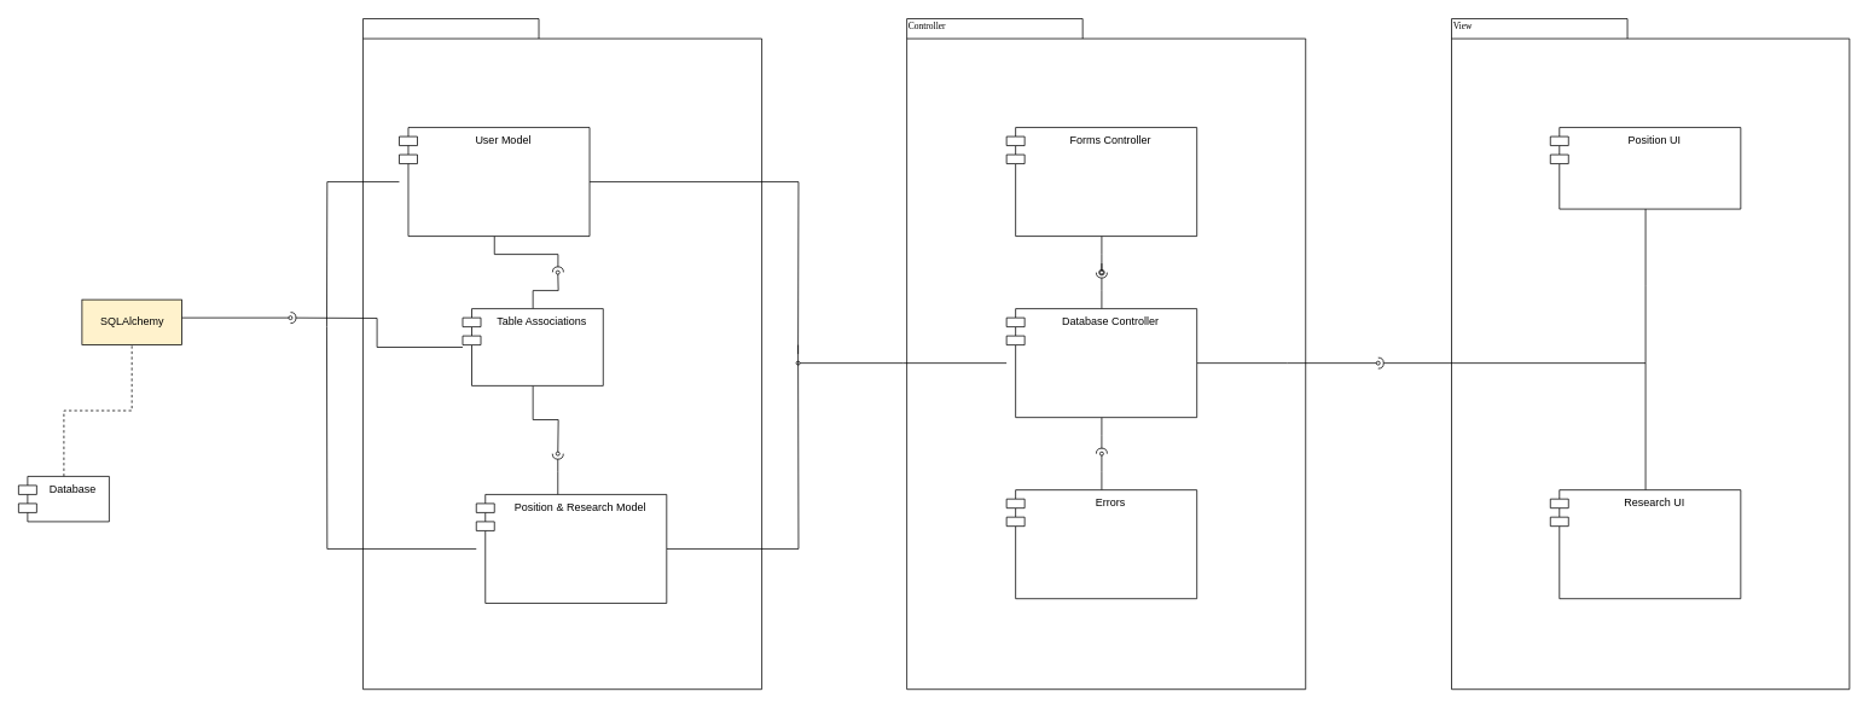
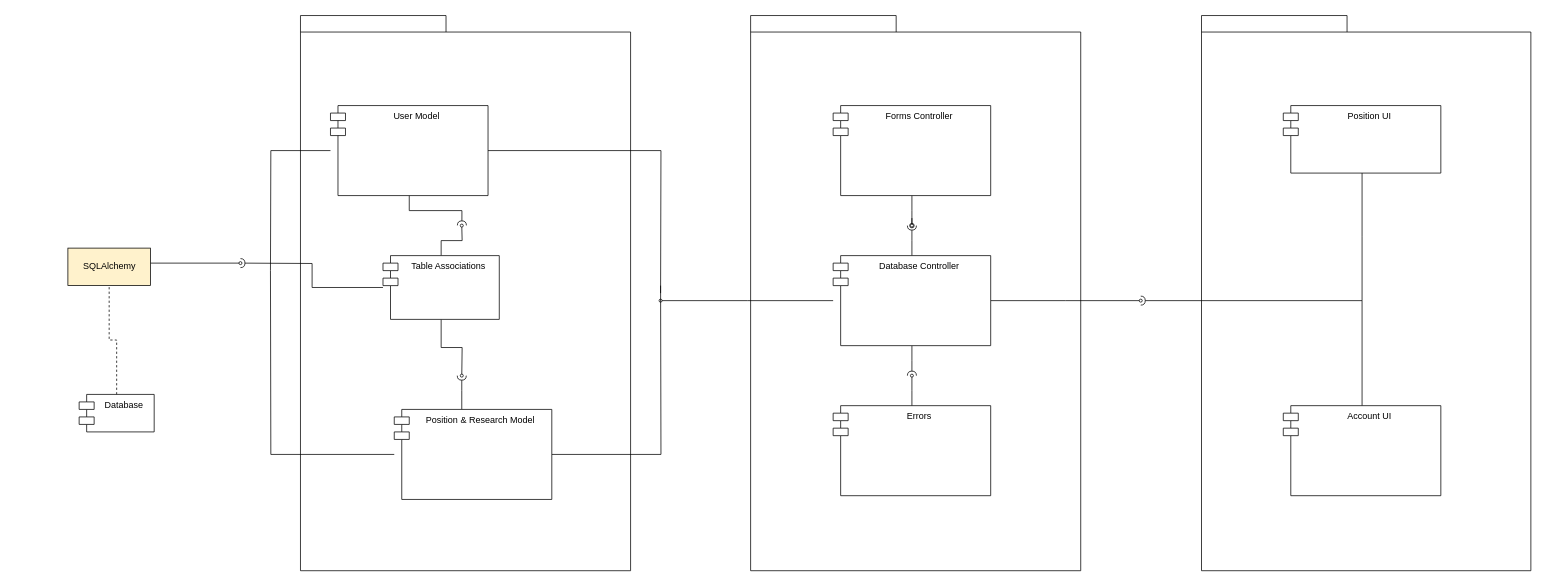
- <mxCell id="8" value="Controller" style="text;html=1;align=left;verticalAlign=top;spacingTop=-4;fontSize=10;fontFamily=Verdana" vertex="1" parent="1"><mxGeometry x="1000" y="20" width="130" height="20" as="geometry" /></mxCell>
- <mxCell id="10" value="View" style="text;html=1;align=left;verticalAlign=top;spacingTop=-4;fontSize=10;fontFamily=Verdana" vertex="1" parent="1"><mxGeometry x="1601" y="20" width="130" height="20" as="geometry" /></mxCell>
- <mxCell id="39" value="Database" style="shape=module;align=left;spacingLeft=20;align=center;verticalAlign=top;" vertex="1" parent="1"><mxGeometry x="20" y="525" width="100" height="50" as="geometry" /></mxCell>
+ <mxCell id="39" value="Database" style="shape=module;align=left;spacingLeft=20;align=center;verticalAlign=top;" vertex="1" parent="1"><mxGeometry x="105" y="525" width="100" height="50" as="geometry" /></mxCell>
- <mxCell id="26" value="Research UI" style="shape=module;align=left;spacingLeft=20;align=center;verticalAlign=top;" vertex="1" parent="1"><mxGeometry x="1710" y="540" width="210" height="120" as="geometry" /></mxCell>
+ <mxCell id="26" value="Account UI" style="shape=module;align=left;spacingLeft=20;align=center;verticalAlign=top;" vertex="1" parent="1"><mxGeometry x="1710" y="540" width="210" height="120" as="geometry" /></mxCell>
